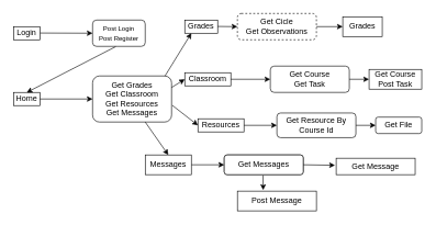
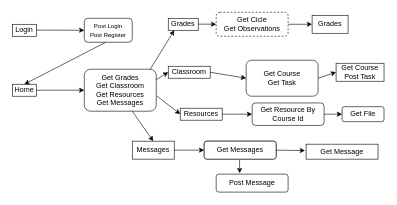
- <mxCell id="12" value="Get Course&lt;br&gt;Get Task" style="rounded=1;whiteSpace=wrap;html=1;" parent="1" vertex="1"><mxGeometry x="410" y="100" width="120" height="40" as="geometry" /></mxCell>
+ <mxCell id="12" value="Get Course&lt;br&gt;Get Task" style="rounded=1;whiteSpace=wrap;html=1;" parent="1" vertex="1"><mxGeometry x="410" y="100" width="120" height="60" as="geometry" /></mxCell>
- <mxCell id="27" value="Post Message" style="whiteSpace=wrap;html=1;rounded=0;" parent="1" vertex="1"><mxGeometry x="360" y="290" width="120" height="30" as="geometry" /></mxCell>
+ <mxCell id="27" value="Post Message" style="rounded=1;whiteSpace=wrap;html=1;" parent="1" vertex="1"><mxGeometry x="360" y="290" width="120" height="30" as="geometry" /></mxCell>
